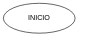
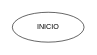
- <mxCell id="2" value="INICIO" style="ellipse;whiteSpace=wrap;html=1;" vertex="1" parent="1"><mxGeometry x="5" y="5" width="120" height="50" as="geometry" /></mxCell>
+ <mxCell id="2" value="INICIO" style="ellipse;whiteSpace=wrap;html=1;" vertex="1" parent="1"><mxGeometry x="20" width="120" height="50" as="geometry" y="20" /></mxCell>
